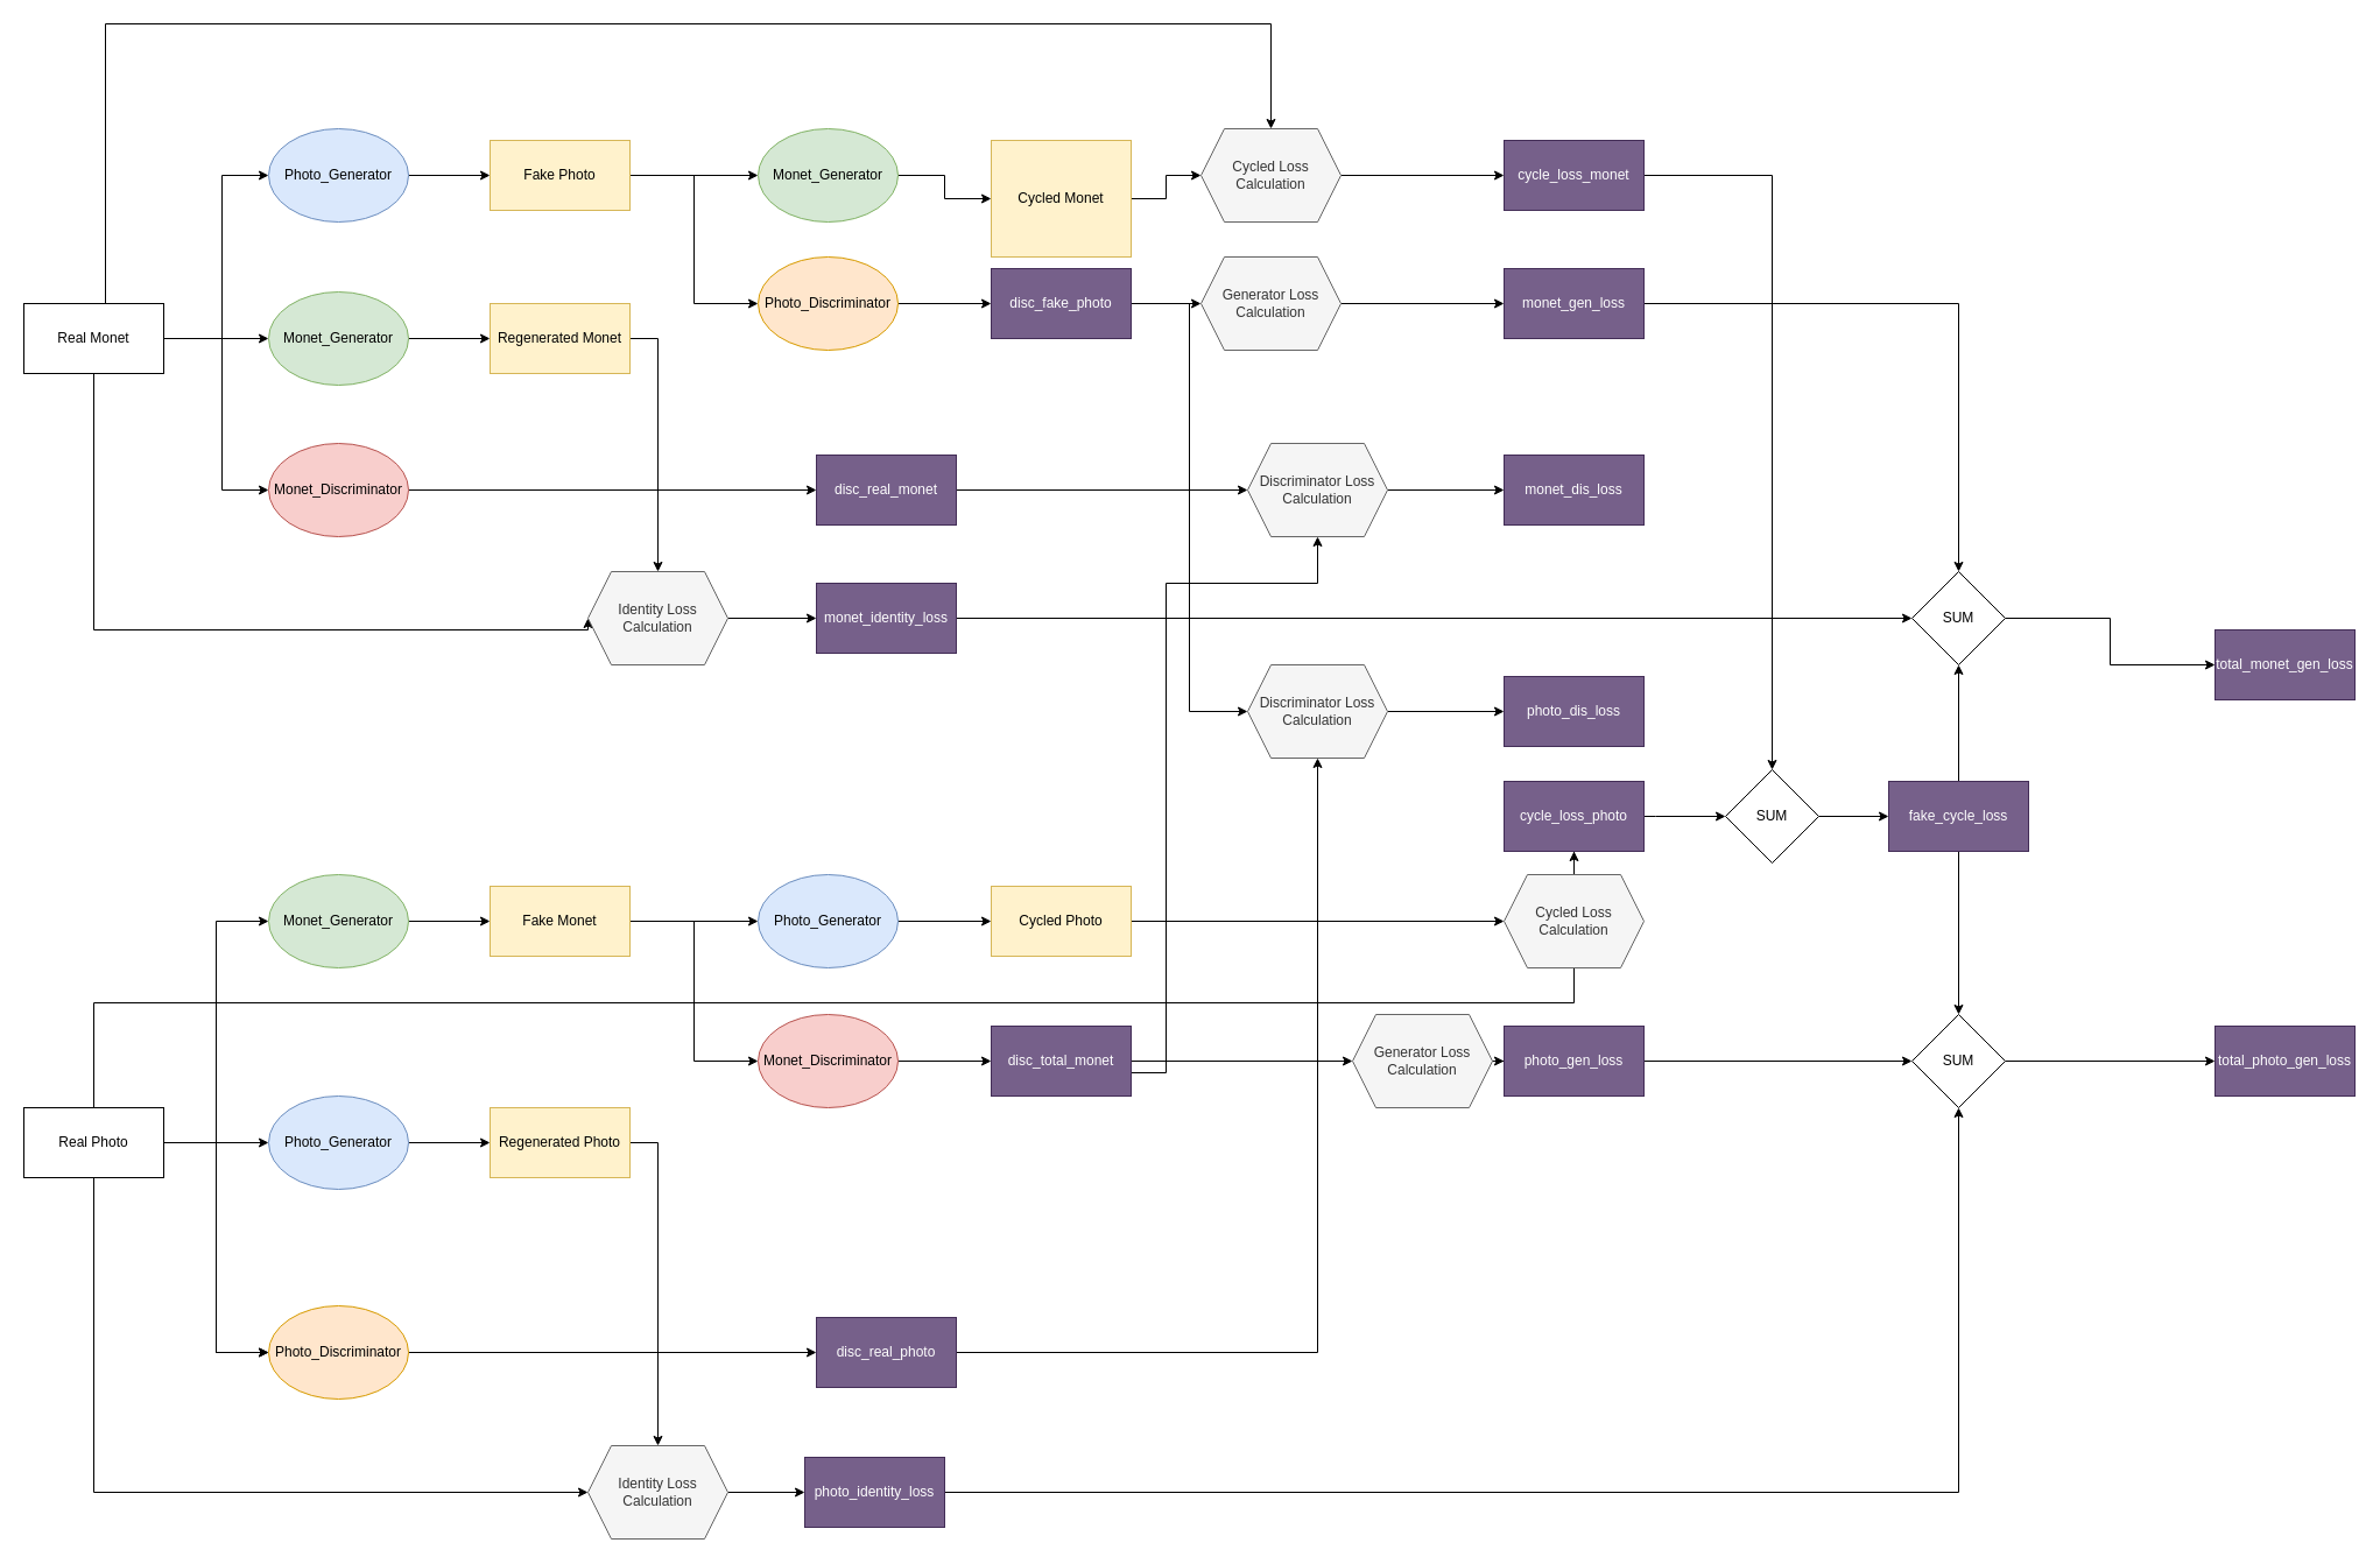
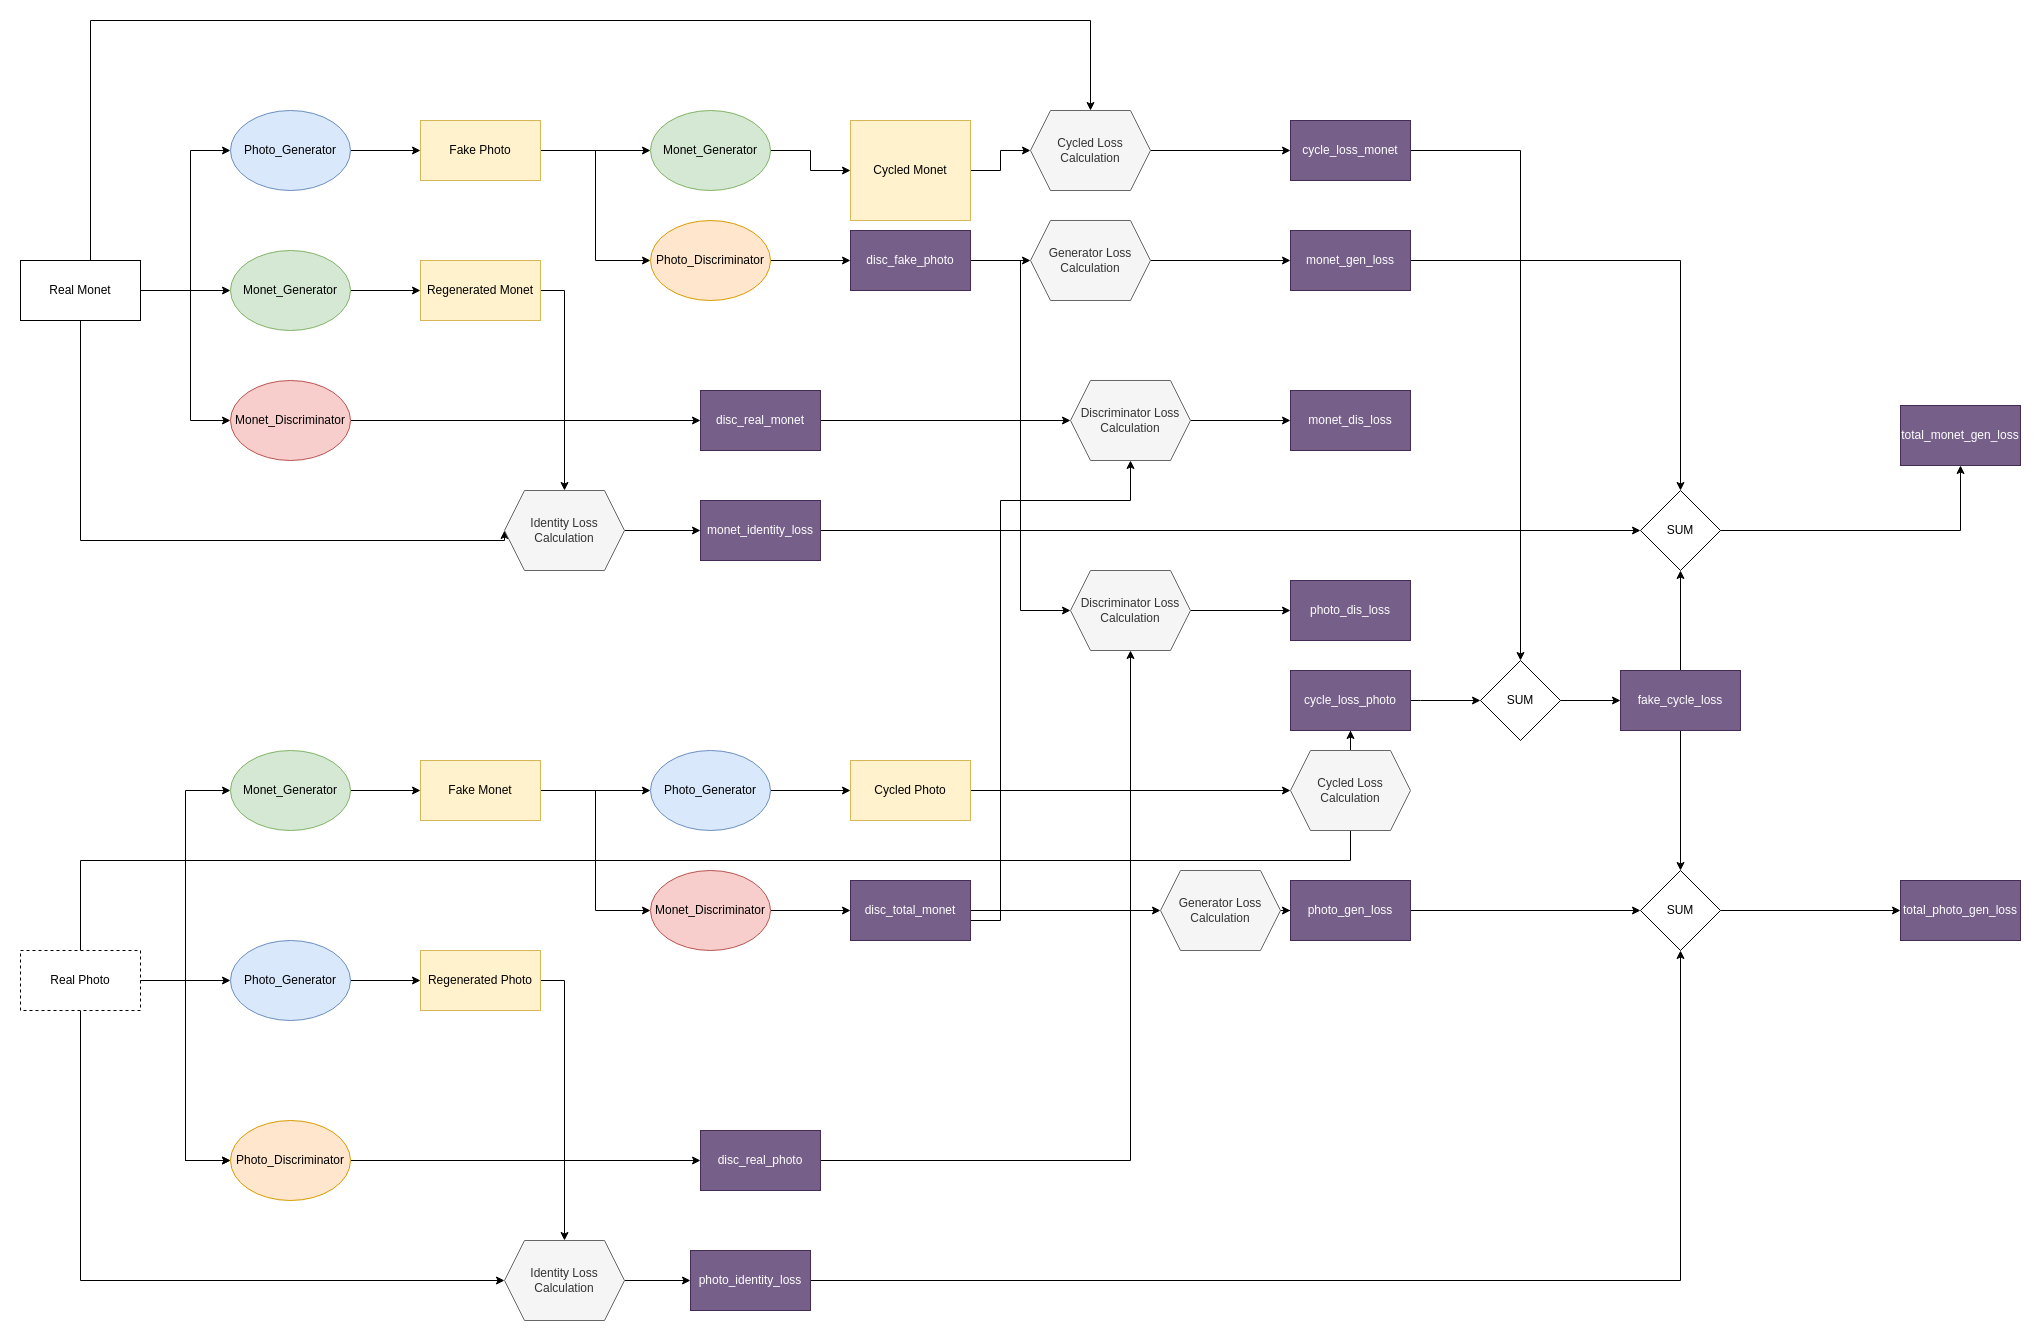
- <mxCell id="97" value="total_monet_gen_loss" style="whiteSpace=wrap;html=1;fillColor=#76608a;fontColor=#ffffff;strokeColor=#432D57;" vertex="1" parent="1"><mxGeometry x="1900" y="540" width="120" height="60" as="geometry" /></mxCell>
+ <mxCell id="97" value="total_monet_gen_loss" style="whiteSpace=wrap;html=1;fillColor=#76608a;fontColor=#ffffff;strokeColor=#432D57;" vertex="1" parent="1"><mxGeometry x="1900" y="405" width="120" height="60" as="geometry" /></mxCell>
- <mxCell id="13" value="Real Photo" style="rounded=0;whiteSpace=wrap;html=1;" vertex="1" parent="1"><mxGeometry x="20" y="950" width="120" height="60" as="geometry" /></mxCell>
+ <mxCell id="13" value="Real Photo" style="rounded=0;whiteSpace=wrap;html=1;dashed=1;" vertex="1" parent="1"><mxGeometry x="20" y="950" width="120" height="60" as="geometry" /></mxCell>
